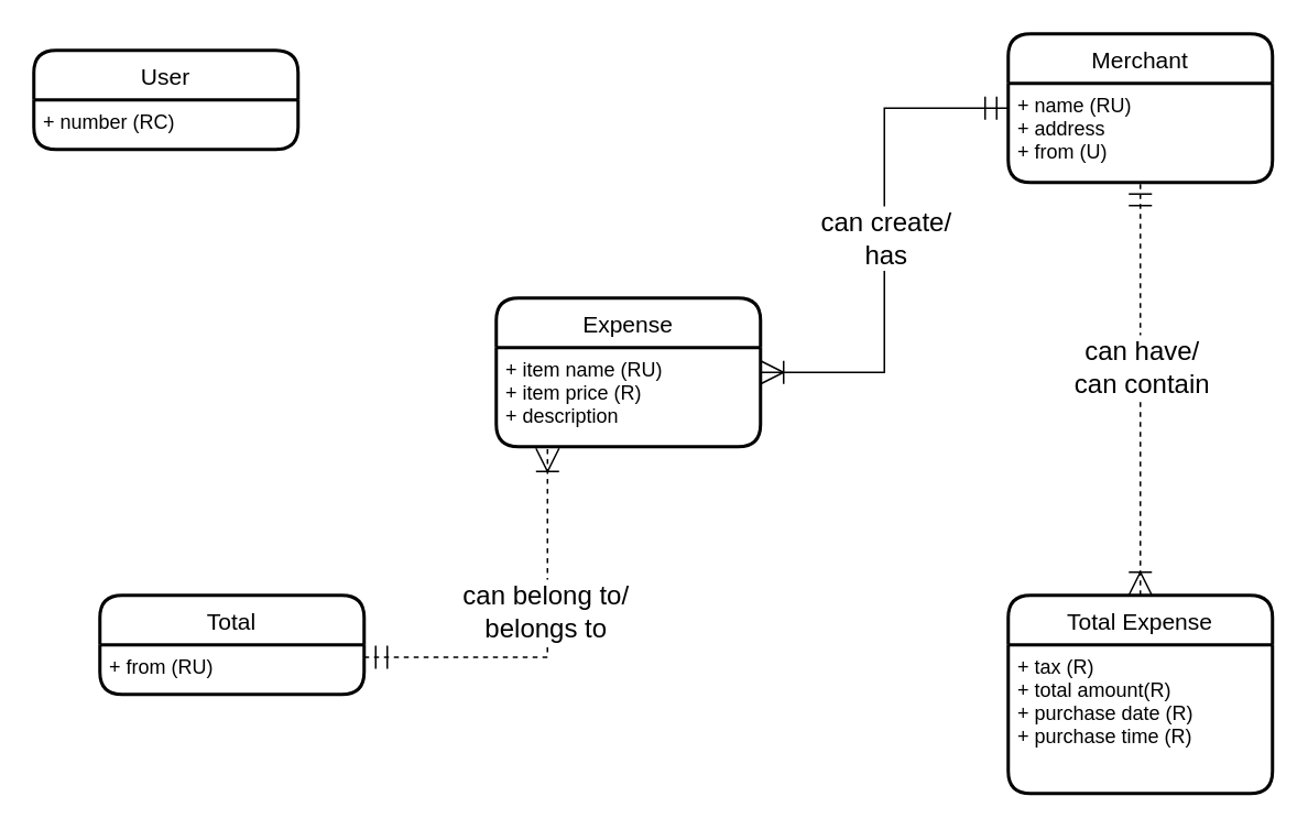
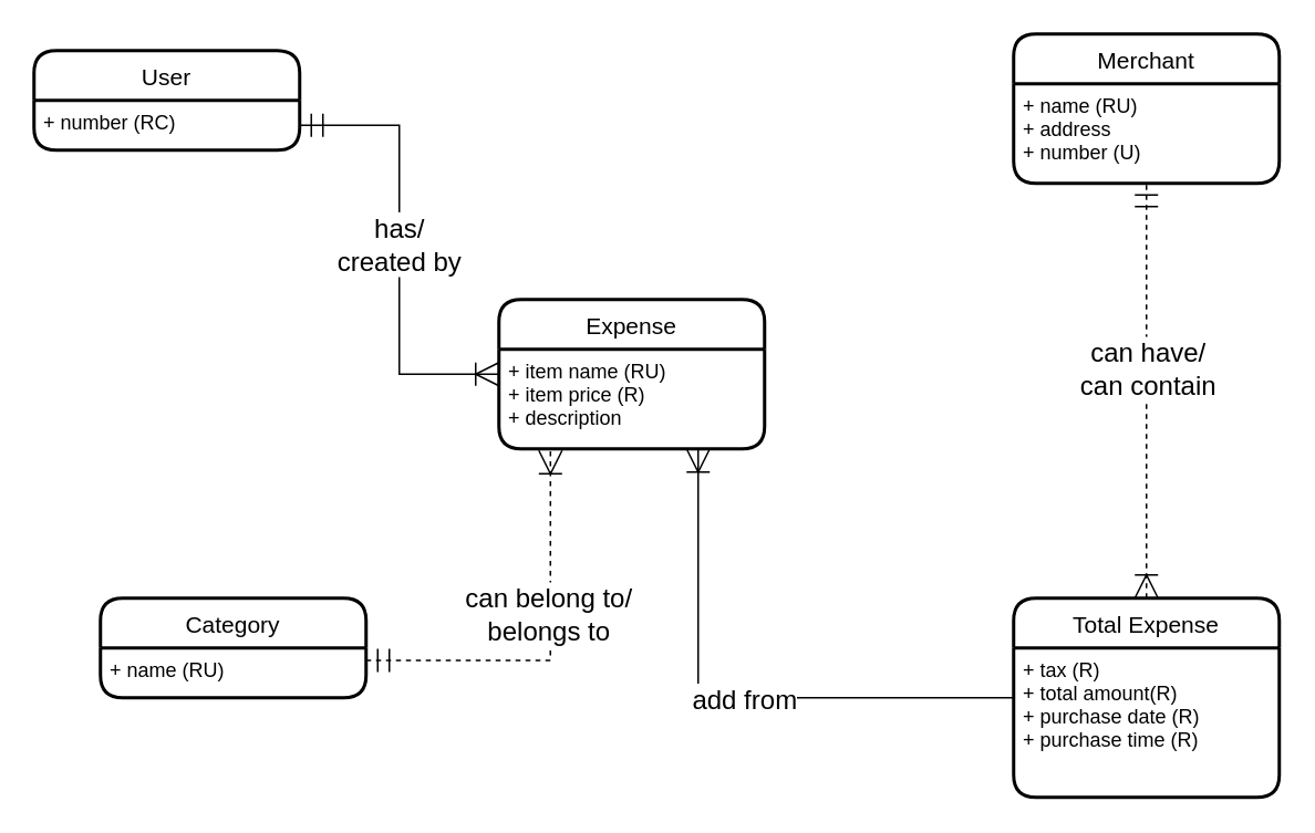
- <mxCell id="7" value="+ name (RU)&#10;+ address &#10;+ from (U)" style="align=left;strokeColor=none;fillColor=none;spacingLeft=4;fontSize=12;verticalAlign=top;resizable=0;rotatable=0;part=1;" parent="6" vertex="1"><mxGeometry y="30" width="160" height="60" as="geometry" /></mxCell>
+ <mxCell id="7" value="+ name (RU)&#10;+ address &#10;+ number (U)" style="align=left;strokeColor=none;fillColor=none;spacingLeft=4;fontSize=12;verticalAlign=top;resizable=0;rotatable=0;part=1;" parent="6" vertex="1"><mxGeometry y="30" width="160" height="60" as="geometry" /></mxCell>
+ <mxCell id="16" style="edgeStyle=orthogonalEdgeStyle;rounded=0;orthogonalLoop=1;jettySize=auto;html=1;exitX=1;exitY=0.5;exitDx=0;exitDy=0;entryX=0;entryY=0.5;entryDx=0;entryDy=0;endSize=12;startSize=12;startArrow=ERmandOne;startFill=0;endArrow=ERoneToMany;endFill=0;" parent="1" source="3" target="4" edge="1"><mxGeometry relative="1" as="geometry" /></mxCell>
+ <mxCell id="17" value="&lt;font style=&quot;font-size: 16px&quot;&gt;has/&lt;br&gt;created by&lt;/font&gt;" style="edgeLabel;html=1;align=center;verticalAlign=middle;resizable=0;points=[];" vertex="1" connectable="0" parent="16"><mxGeometry x="-0.03" y="-1" relative="1" as="geometry"><mxPoint as="offset" /></mxGeometry></mxCell>
- <mxCell id="18" style="edgeStyle=orthogonalEdgeStyle;rounded=0;orthogonalLoop=1;jettySize=auto;html=1;exitX=1;exitY=0.25;exitDx=0;exitDy=0;entryX=0;entryY=0.5;entryDx=0;entryDy=0;startArrow=ERoneToMany;startFill=0;endArrow=ERmandOne;endFill=0;startSize=12;endSize=12;" parent="1" source="5" target="6" edge="1"><mxGeometry relative="1" as="geometry" /></mxCell>
- <mxCell id="19" value="can create/&lt;br&gt;has" style="edgeLabel;html=1;align=center;verticalAlign=middle;resizable=0;points=[];fontSize=16;" vertex="1" connectable="0" parent="18"><mxGeometry x="0.013" relative="1" as="geometry"><mxPoint as="offset" /></mxGeometry></mxCell>
- <mxCell id="8" value="Total" style="swimlane;childLayout=stackLayout;horizontal=1;startSize=30;horizontalStack=0;rounded=1;fontSize=14;fontStyle=0;strokeWidth=2;resizeParent=0;resizeLast=1;shadow=0;dashed=0;align=center;" parent="1" vertex="1"><mxGeometry x="60" y="360" width="160" height="60" as="geometry" /></mxCell>
+ <mxCell id="8" value="Category" style="swimlane;childLayout=stackLayout;horizontal=1;startSize=30;horizontalStack=0;rounded=1;fontSize=14;fontStyle=0;strokeWidth=2;resizeParent=0;resizeLast=1;shadow=0;dashed=0;align=center;" parent="1" vertex="1"><mxGeometry x="60" y="360" width="160" height="60" as="geometry" /></mxCell>
- <mxCell id="9" value="+ from (RU)" style="align=left;strokeColor=none;fillColor=none;spacingLeft=4;fontSize=12;verticalAlign=top;resizable=0;rotatable=0;part=1;" parent="8" vertex="1"><mxGeometry y="30" width="160" height="30" as="geometry" /></mxCell>
+ <mxCell id="9" value="+ name (RU)" style="align=left;strokeColor=none;fillColor=none;spacingLeft=4;fontSize=12;verticalAlign=top;resizable=0;rotatable=0;part=1;" parent="8" vertex="1"><mxGeometry y="30" width="160" height="30" as="geometry" /></mxCell>
+ <mxCell id="10" style="edgeStyle=orthogonalEdgeStyle;rounded=0;orthogonalLoop=1;jettySize=auto;html=1;exitX=0;exitY=0.5;exitDx=0;exitDy=0;startArrow=none;startFill=0;endArrow=ERoneToMany;endFill=0;startSize=12;endSize=12;entryX=0.75;entryY=1;entryDx=0;entryDy=0;" parent="1" source="14" target="5" edge="1"><mxGeometry relative="1" as="geometry"><mxPoint x="420" y="280" as="targetPoint" /></mxGeometry></mxCell>
+ <mxCell id="11" value="add from" style="edgeLabel;html=1;align=center;verticalAlign=middle;resizable=0;points=[];fontSize=16;" vertex="1" connectable="0" parent="10"><mxGeometry x="-0.041" relative="1" as="geometry"><mxPoint as="offset" /></mxGeometry></mxCell>
